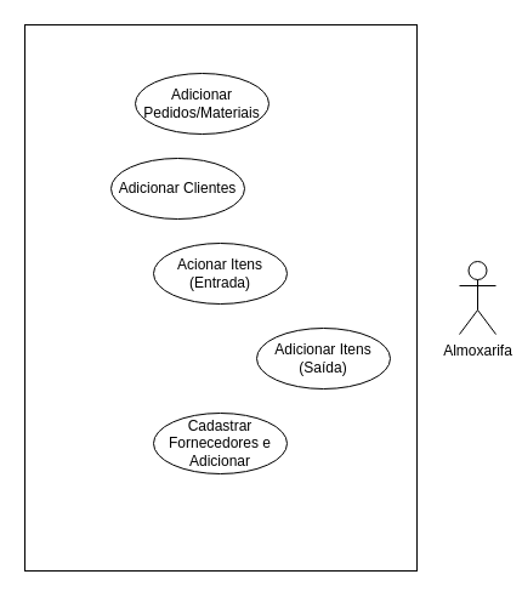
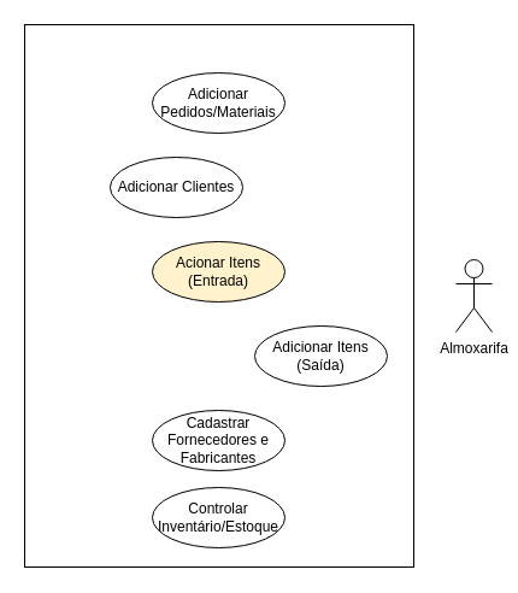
- <mxCell id="4" value="Adicionar Pedidos/Materiais" style="ellipse;whiteSpace=wrap;html=1;" vertex="1" parent="1"><mxGeometry x="111" y="60" width="110" height="50" as="geometry" /></mxCell>
+ <mxCell id="4" value="Adicionar Pedidos/Materiais" style="ellipse;whiteSpace=wrap;html=1;" vertex="1" parent="1"><mxGeometry x="126" y="60" width="110" height="50" as="geometry" /></mxCell>
- <mxCell id="6" value="Acionar Itens (Entrada)" style="ellipse;whiteSpace=wrap;html=1;" vertex="1" parent="1"><mxGeometry x="126" y="200" width="110" height="50" as="geometry" /></mxCell>
+ <mxCell id="6" value="Acionar Itens (Entrada)" style="ellipse;whiteSpace=wrap;html=1;fillColor=#fff2cc;" vertex="1" parent="1"><mxGeometry x="126" y="200" width="110" height="50" as="geometry" /></mxCell>
- <mxCell id="8" value="Cadastrar Fornecedores e Adicionar" style="ellipse;whiteSpace=wrap;html=1;" vertex="1" parent="1"><mxGeometry x="126" y="340" width="110" height="50" as="geometry" /></mxCell>
+ <mxCell id="8" value="Cadastrar Fornecedores e Fabricantes" style="ellipse;whiteSpace=wrap;html=1;" vertex="1" parent="1"><mxGeometry x="126" y="340" width="110" height="50" as="geometry" /></mxCell>
+ <mxCell id="9" value="Controlar Inventário/Estoque" style="ellipse;whiteSpace=wrap;html=1;" vertex="1" parent="1"><mxGeometry x="126" y="404" width="110" height="50" as="geometry" /></mxCell>
